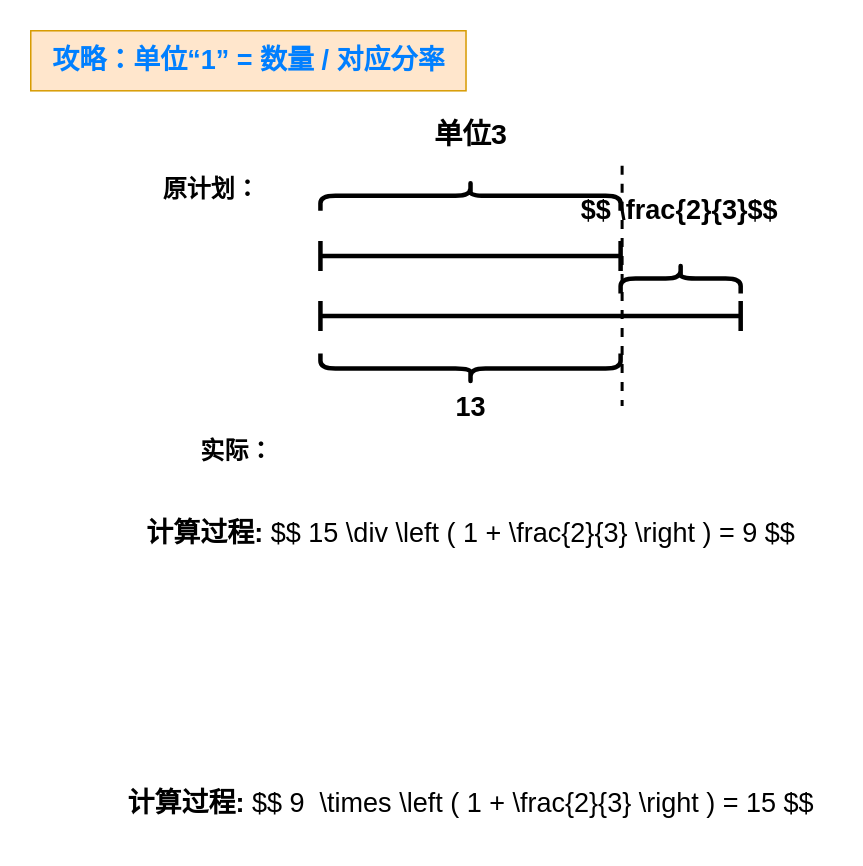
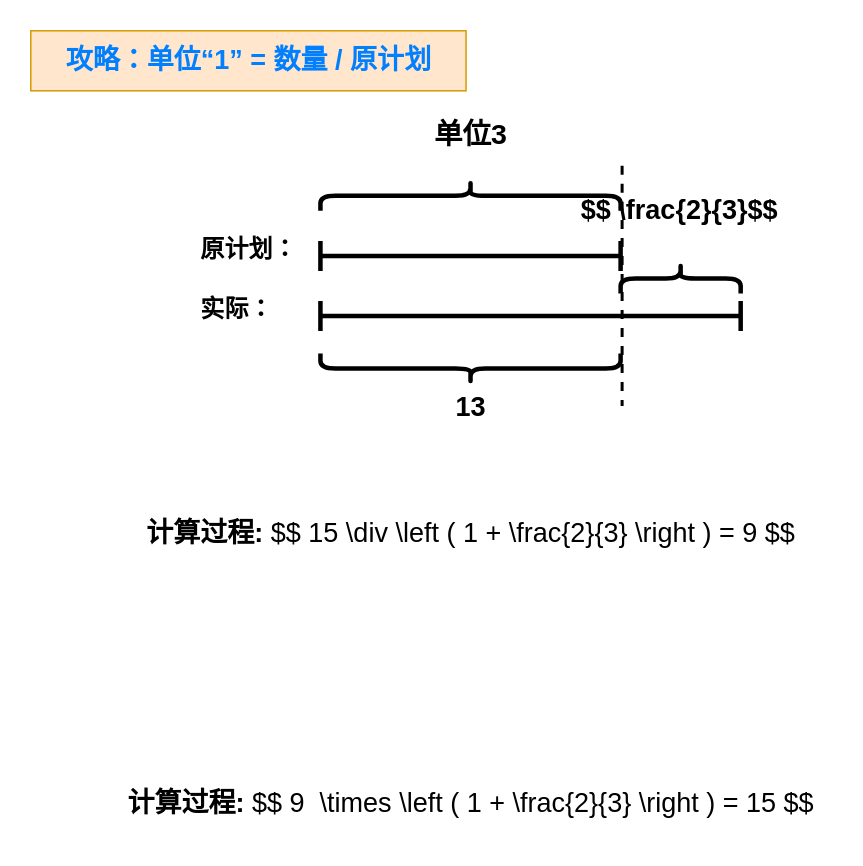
- <mxCell id="12" value="&lt;b&gt;&lt;font color=&quot;#007fff&quot; style=&quot;font-size: 18px;&quot;&gt;攻略：单位“1” = 数量 / 对应分率&lt;/font&gt;&lt;/b&gt;" style="text;html=1;align=center;verticalAlign=middle;resizable=0;points=[];autosize=1;strokeColor=#d79b00;fillColor=#ffe6cc;" parent="1" vertex="1"><mxGeometry x="20" y="20" width="290" height="40" as="geometry" /></mxCell>
+ <mxCell id="12" value="&lt;b&gt;&lt;font color=&quot;#007fff&quot; style=&quot;font-size: 18px;&quot;&gt;攻略：单位“1” = 数量 / 原计划&lt;/font&gt;&lt;/b&gt;" style="text;html=1;align=center;verticalAlign=middle;resizable=0;points=[];autosize=1;strokeColor=#d79b00;fillColor=#ffe6cc;" parent="1" vertex="1"><mxGeometry x="20" y="20" width="290" height="40" as="geometry" /></mxCell>
- <mxCell id="10" value="&lt;b&gt;&lt;font style=&quot;font-size: 16px;&quot;&gt;原计划：&lt;/font&gt;&lt;/b&gt;" style="text;html=1;align=center;verticalAlign=middle;resizable=0;points=[];autosize=1;strokeColor=none;fillColor=none;" parent="1" vertex="1"><mxGeometry x="95" y="110" width="90" height="30" as="geometry" /></mxCell>
+ <mxCell id="10" value="&lt;b&gt;&lt;font style=&quot;font-size: 16px;&quot;&gt;原计划：&lt;/font&gt;&lt;/b&gt;" style="text;html=1;align=center;verticalAlign=middle;resizable=0;points=[];autosize=1;strokeColor=none;fillColor=none;" parent="1" vertex="1"><mxGeometry x="120" y="150" width="90" height="30" as="geometry" /></mxCell>
- <mxCell id="11" value="&lt;b&gt;&lt;font style=&quot;font-size: 16px;&quot;&gt;实际：&lt;/font&gt;&lt;/b&gt;" style="text;html=1;align=center;verticalAlign=middle;resizable=0;points=[];autosize=1;strokeColor=none;fillColor=none;" parent="1" vertex="1"><mxGeometry x="122" y="285" width="70" height="30" as="geometry" /></mxCell>
+ <mxCell id="11" value="&lt;b&gt;&lt;font style=&quot;font-size: 16px;&quot;&gt;实际：&lt;/font&gt;&lt;/b&gt;" style="text;html=1;align=center;verticalAlign=middle;resizable=0;points=[];autosize=1;strokeColor=none;fillColor=none;" parent="1" vertex="1"><mxGeometry x="122" y="190" width="70" height="30" as="geometry" /></mxCell>
